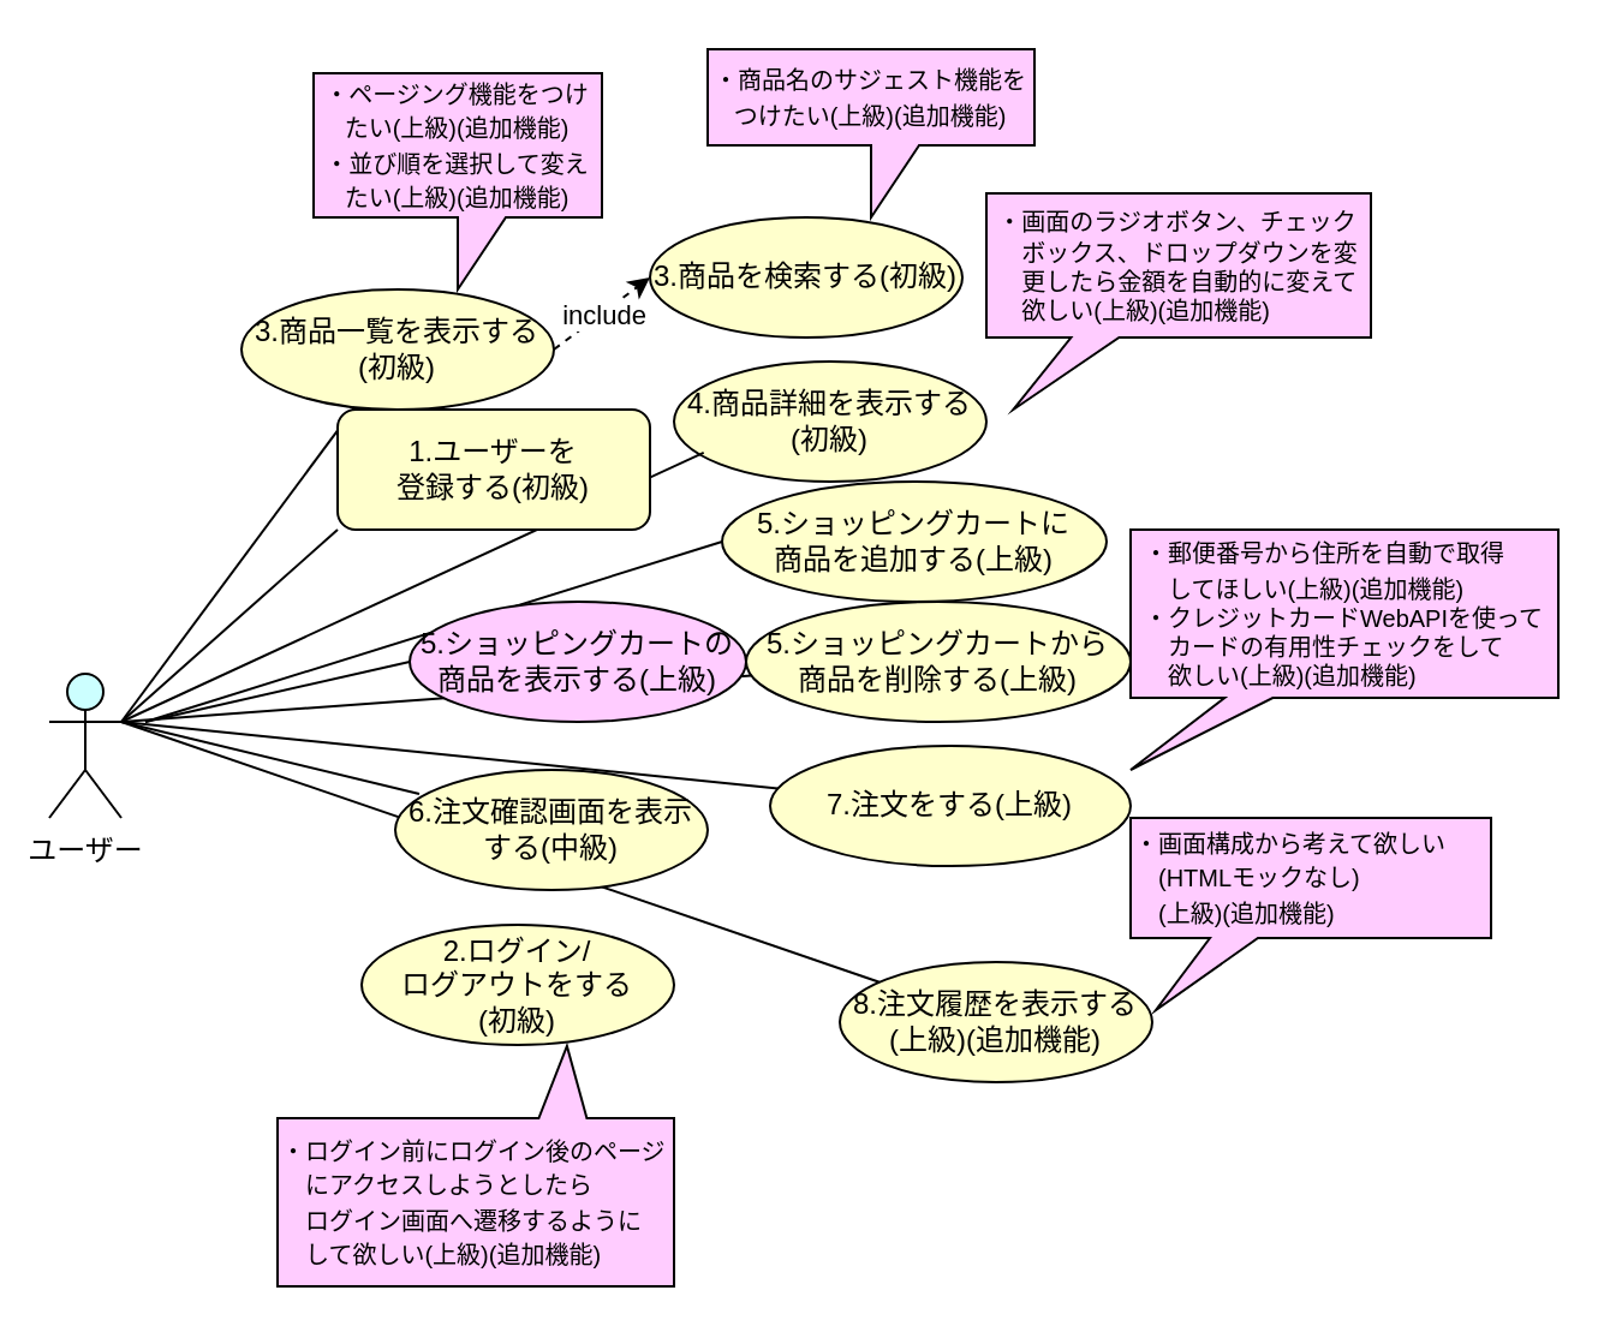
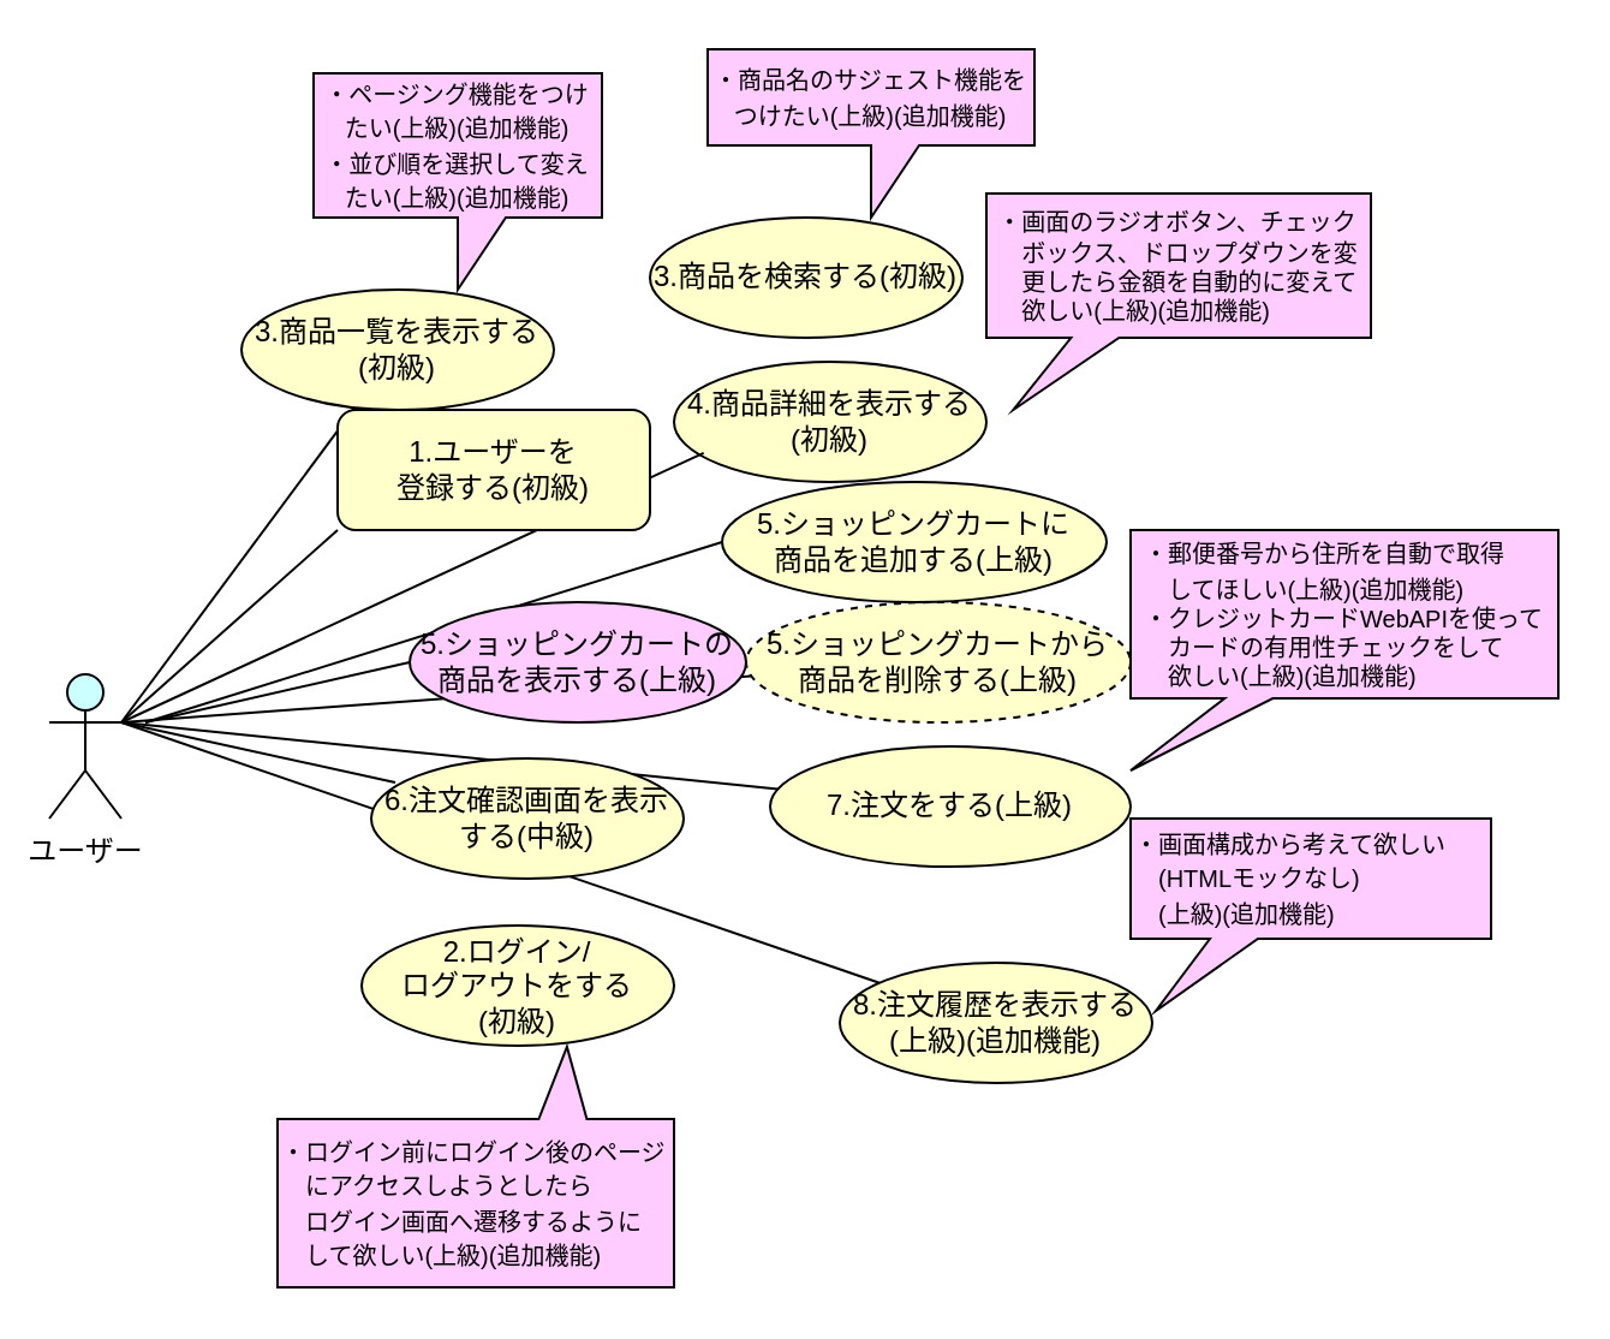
- <mxCell id="4" value="" style="endArrow=classic;html=1;dashed=1;exitX=1;exitY=0.5;exitDx=0;exitDy=0;entryX=0;entryY=0.5;entryDx=0;entryDy=0;" parent="1" source="12" target="6" edge="1"><mxGeometry relative="1" as="geometry"><mxPoint x="250" y="274.58" as="sourcePoint" /><mxPoint x="300" y="275" as="targetPoint" /></mxGeometry></mxCell>
- <mxCell id="5" value="include" style="edgeLabel;resizable=0;html=1;align=center;verticalAlign=middle;" parent="4" connectable="0" vertex="1"><mxGeometry relative="1" as="geometry" /></mxCell>
- <mxCell id="8" value="5.ショッピングカートから&lt;br&gt;商品を削除する(上級)" style="ellipse;whiteSpace=wrap;html=1;fillColor=#FFFFCC;" parent="1" vertex="1"><mxGeometry x="310" y="250" width="160" height="50" as="geometry" /></mxCell>
+ <mxCell id="8" value="5.ショッピングカートから&lt;br&gt;商品を削除する(上級)" style="ellipse;whiteSpace=wrap;html=1;fillColor=#FFFFCC;dashed=1;" parent="1" vertex="1"><mxGeometry x="310" y="250" width="160" height="50" as="geometry" /></mxCell>
- <mxCell id="27" value="6.注文確認画面を表示する(中級)" style="ellipse;whiteSpace=wrap;html=1;fillColor=#FFFFCC;" parent="1" vertex="1"><mxGeometry x="164" y="320" width="130" height="50" as="geometry" /></mxCell>
+ <mxCell id="27" value="6.注文確認画面を表示する(中級)" style="ellipse;whiteSpace=wrap;html=1;fillColor=#FFFFCC;" parent="1" vertex="1"><mxGeometry x="154" y="315" width="130" height="50" as="geometry" /></mxCell>
